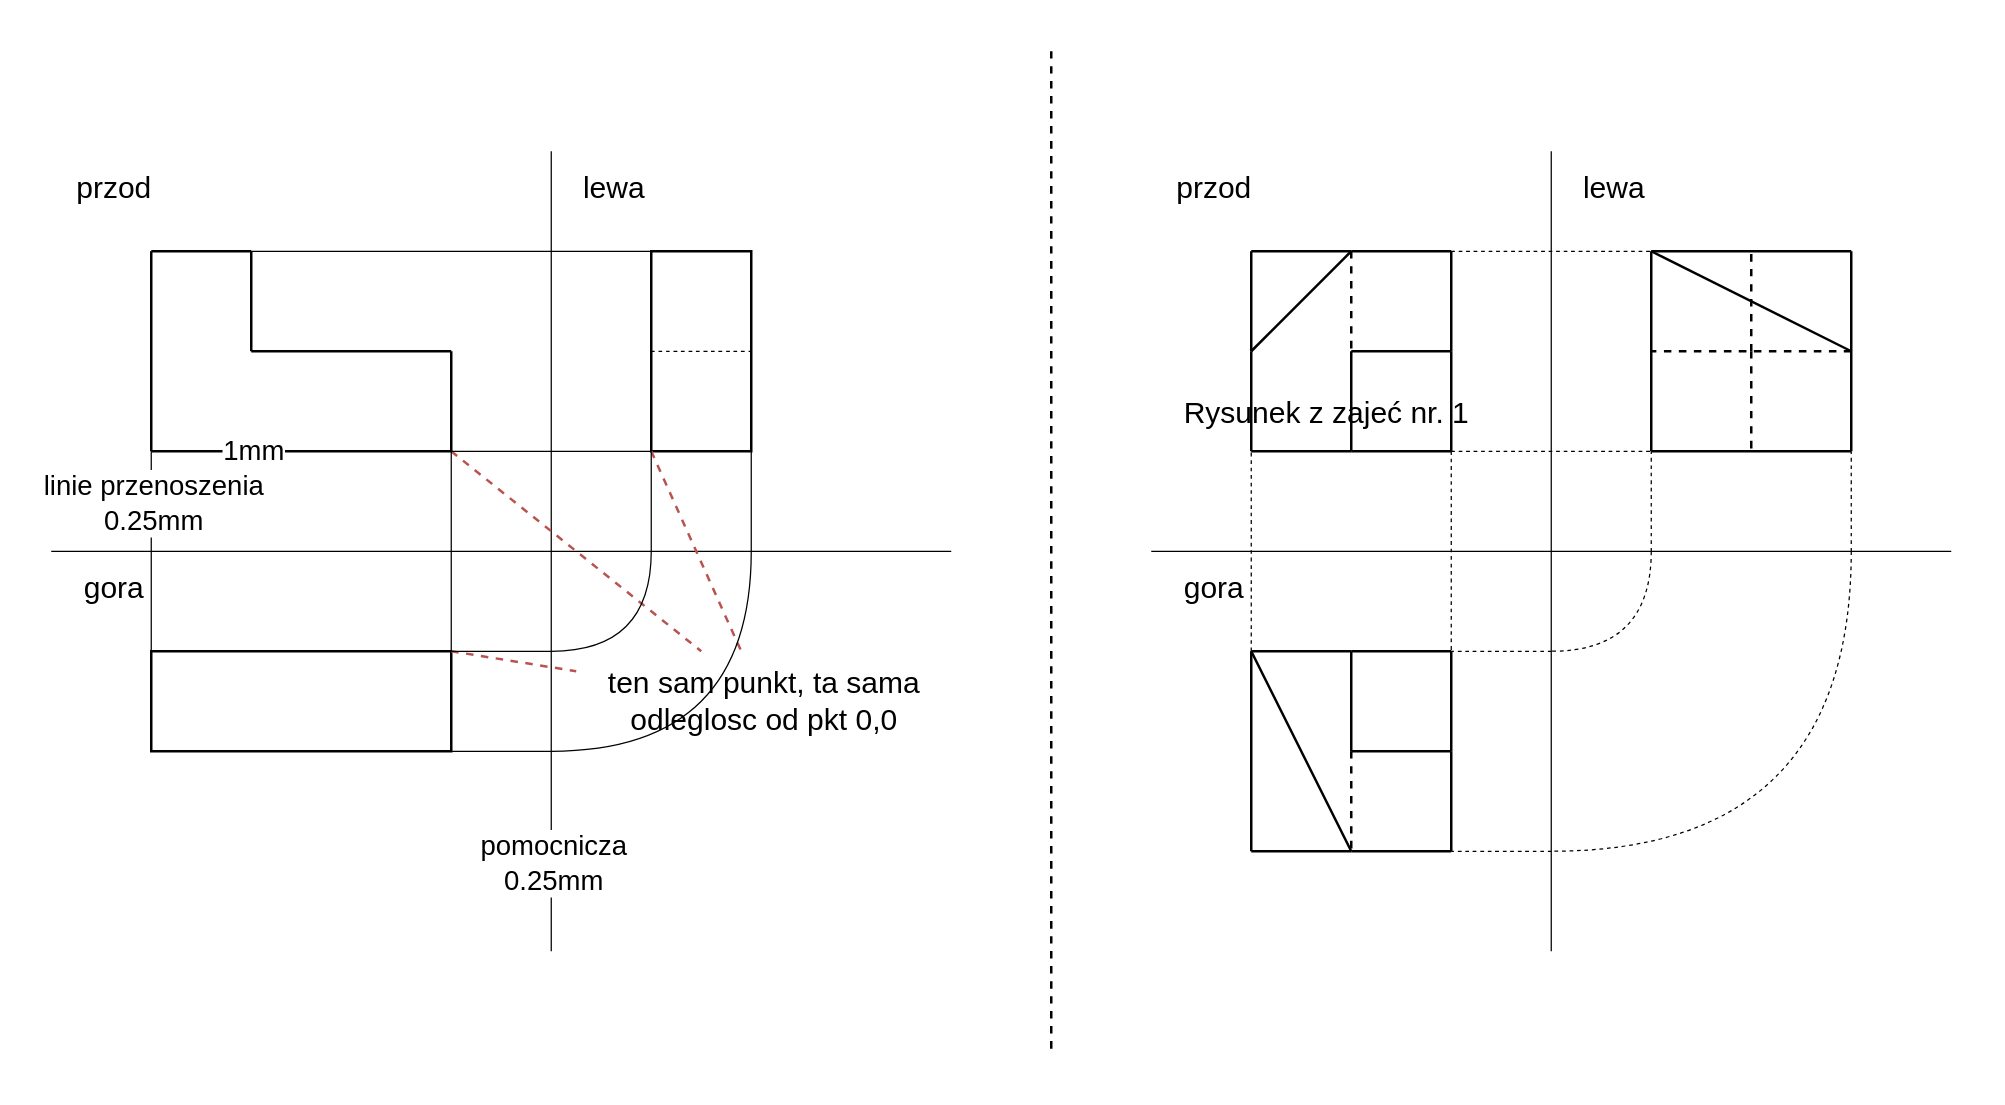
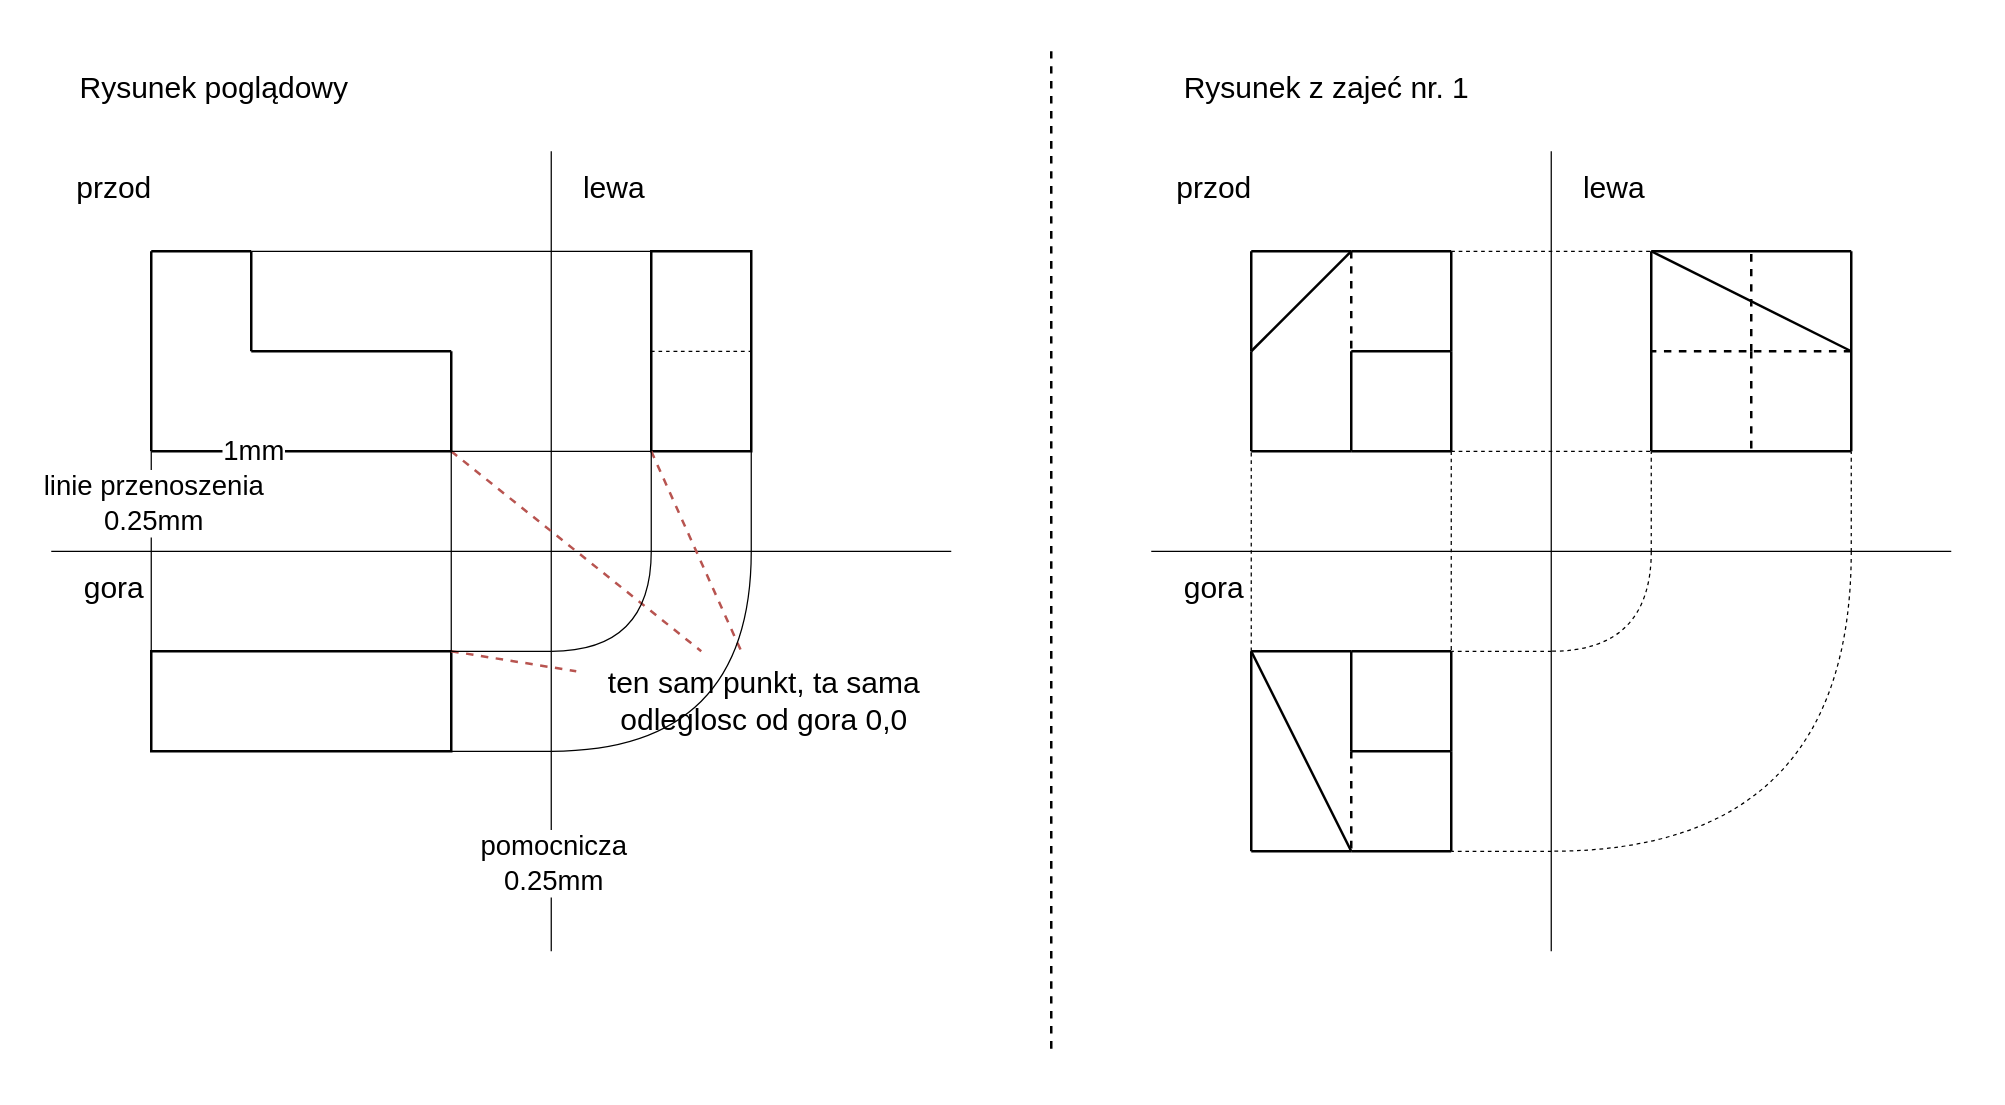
+ <mxCell id="80" value="Rysunek poglądowy" style="text;html=1;align=center;verticalAlign=middle;resizable=0;points=[];autosize=1;strokeColor=none;fillColor=none;" vertex="1" parent="1"><mxGeometry x="20" y="20" width="130" height="30" as="geometry" /></mxCell>
- <mxCell id="81" value="Rysunek z zajeć nr. 1" style="text;html=1;align=center;verticalAlign=middle;resizable=0;points=[];autosize=1;strokeColor=none;fillColor=none;" vertex="1" parent="1"><mxGeometry x="460" y="150" width="140" height="30" as="geometry" /></mxCell>
+ <mxCell id="81" value="Rysunek z zajeć nr. 1" style="text;html=1;align=center;verticalAlign=middle;resizable=0;points=[];autosize=1;strokeColor=none;fillColor=none;" vertex="1" parent="1"><mxGeometry x="460" y="20" width="140" height="30" as="geometry" /></mxCell>
- <mxCell id="12" value="ten sam punkt, ta sama &lt;br&gt;odleglosc od pkt 0,0" style="text;html=1;align=center;verticalAlign=middle;resizable=0;points=[];autosize=1;strokeColor=none;fillColor=none;" vertex="1" parent="1"><mxGeometry x="230" y="260" width="150" height="40" as="geometry" /></mxCell>
+ <mxCell id="12" value="ten sam punkt, ta sama &lt;br&gt;odleglosc od gora 0,0" style="text;html=1;align=center;verticalAlign=middle;resizable=0;points=[];autosize=1;strokeColor=none;fillColor=none;" vertex="1" parent="1"><mxGeometry x="230" y="260" width="150" height="40" as="geometry" /></mxCell>
